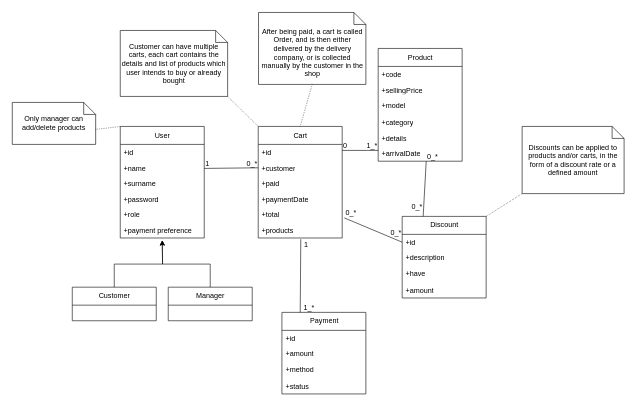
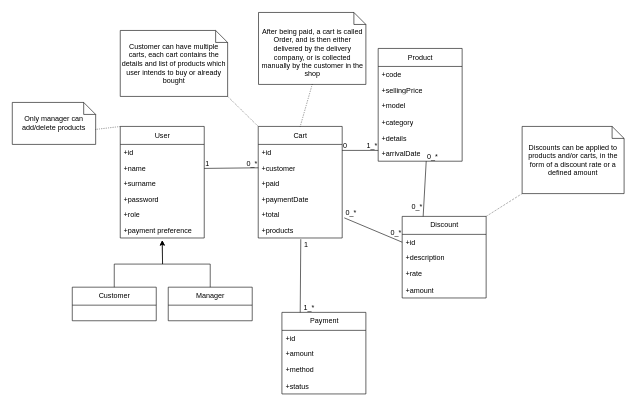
- <mxCell id="36" value="+have" style="text;strokeColor=none;fillColor=none;align=left;verticalAlign=top;spacingLeft=4;spacingRight=4;overflow=hidden;rotatable=0;points=[[0,0.5],[1,0.5]];portConstraint=eastwest;whiteSpace=wrap;html=1;" parent="33" vertex="1"><mxGeometry y="82" width="140" height="28" as="geometry" /></mxCell>
+ <mxCell id="36" value="+rate" style="text;strokeColor=none;fillColor=none;align=left;verticalAlign=top;spacingLeft=4;spacingRight=4;overflow=hidden;rotatable=0;points=[[0,0.5],[1,0.5]];portConstraint=eastwest;whiteSpace=wrap;html=1;" parent="33" vertex="1"><mxGeometry y="82" width="140" height="28" as="geometry" /></mxCell>
